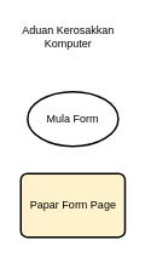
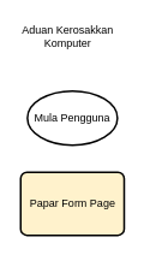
- <mxCell id="3" value="Mula Form" style="strokeWidth=2;html=1;shape=mxgraph.flowchart.start_1;whiteSpace=wrap;fillColor=#FFFFFF;" parent="1" vertex="1"><mxGeometry x="30" y="100" width="100" height="60" as="geometry" /></mxCell>
+ <mxCell id="3" value="Mula Pengguna" style="strokeWidth=2;html=1;shape=mxgraph.flowchart.start_1;whiteSpace=wrap;fillColor=#FFFFFF;" parent="1" vertex="1"><mxGeometry x="30" y="100" width="100" height="60" as="geometry" /></mxCell>
